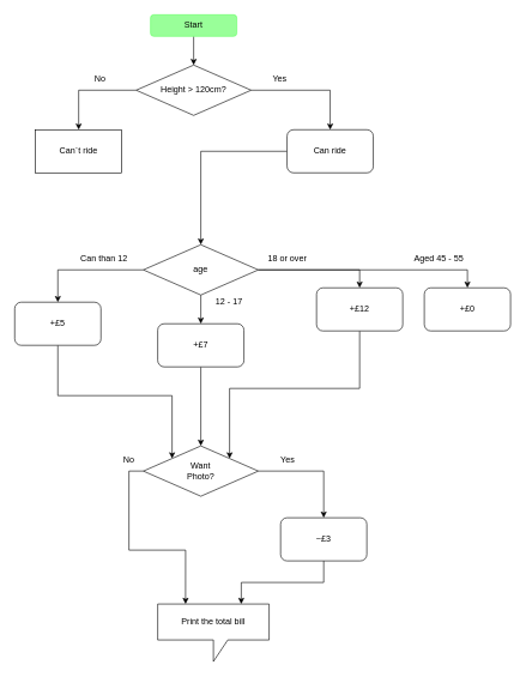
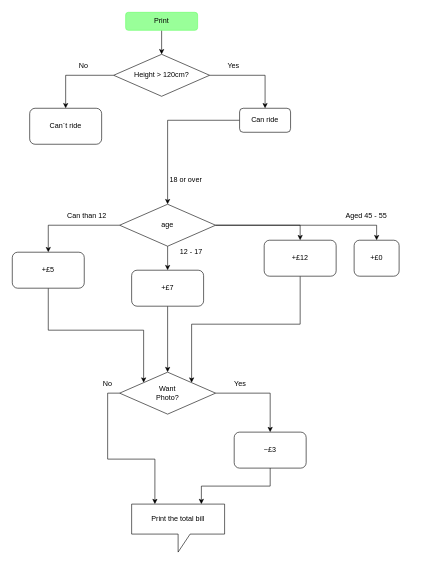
- <mxCell id="3" value="Start" style="rounded=1;whiteSpace=wrap;html=1;fillColor=#99FF99;strokeColor=#66FF66;" parent="1" vertex="1"><mxGeometry x="209" y="20" width="120" height="30" as="geometry" /></mxCell>
+ <mxCell id="3" value="Print" style="rounded=1;whiteSpace=wrap;html=1;fillColor=#99FF99;strokeColor=#66FF66;" parent="1" vertex="1"><mxGeometry x="209" y="20" width="120" height="30" as="geometry" /></mxCell>
- <mxCell id="8" value="Can`t ride" style="whiteSpace=wrap;html=1;strokeColor=#000000;fillColor=#FFFFFF;rounded=0;" parent="1" vertex="1"><mxGeometry x="49" y="180" width="120" height="60" as="geometry" /></mxCell>
+ <mxCell id="8" value="Can`t ride" style="rounded=1;whiteSpace=wrap;html=1;strokeColor=#000000;fillColor=#FFFFFF;" parent="1" vertex="1"><mxGeometry x="49" y="180" width="120" height="60" as="geometry" /></mxCell>
- <mxCell id="10" value="Can ride" style="rounded=1;whiteSpace=wrap;html=1;strokeColor=#000000;fillColor=#FFFFFF;" parent="1" vertex="1"><mxGeometry x="399" y="180" width="120" height="60" as="geometry" /></mxCell>
+ <mxCell id="10" value="Can ride" style="rounded=1;whiteSpace=wrap;html=1;strokeColor=#000000;fillColor=#FFFFFF;" parent="1" vertex="1"><mxGeometry x="399" y="180" width="85" height="40" as="geometry" /></mxCell>
- <mxCell id="20" value="18 or over" style="text;html=1;strokeColor=none;fillColor=none;align=center;verticalAlign=middle;whiteSpace=wrap;rounded=0;" parent="1" vertex="1"><mxGeometry x="359" y="350" width="81" height="20" as="geometry" /></mxCell>
+ <mxCell id="20" value="18 or over" style="text;html=1;strokeColor=none;fillColor=none;align=center;verticalAlign=middle;whiteSpace=wrap;rounded=0;" parent="1" vertex="1"><mxGeometry x="269" y="290" width="81" height="20" as="geometry" /></mxCell>
- <mxCell id="35" value="+£0" style="rounded=1;whiteSpace=wrap;html=1;strokeColor=#000000;fillColor=#FFFFFF;" vertex="1" parent="1"><mxGeometry x="590" y="400" width="120" height="60" as="geometry" /></mxCell>
+ <mxCell id="35" value="+£0" style="rounded=1;whiteSpace=wrap;html=1;strokeColor=#000000;fillColor=#FFFFFF;" vertex="1" parent="1"><mxGeometry x="590" y="400" width="75" height="60" as="geometry" /></mxCell>
